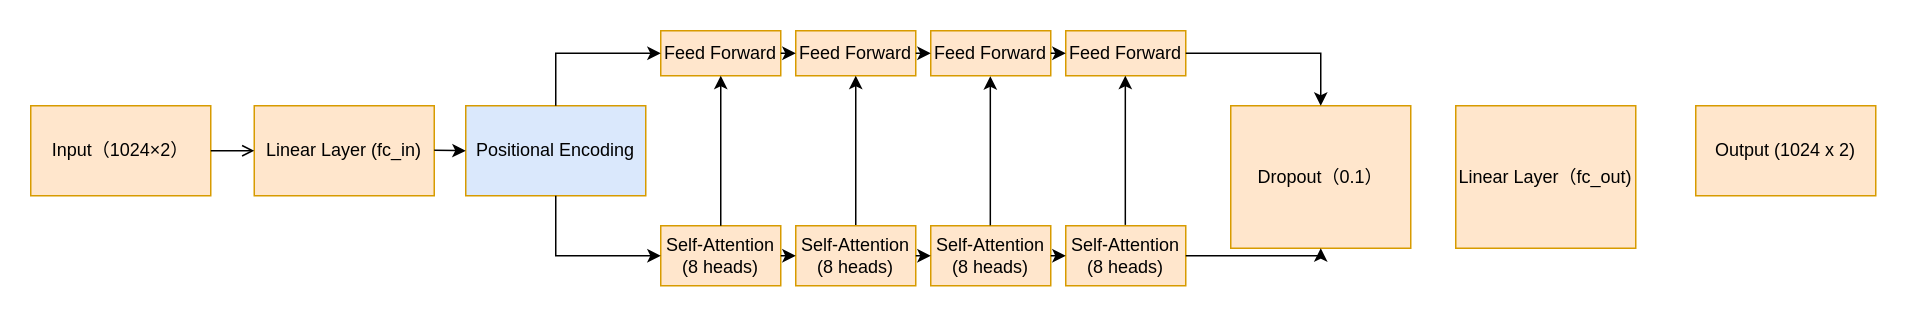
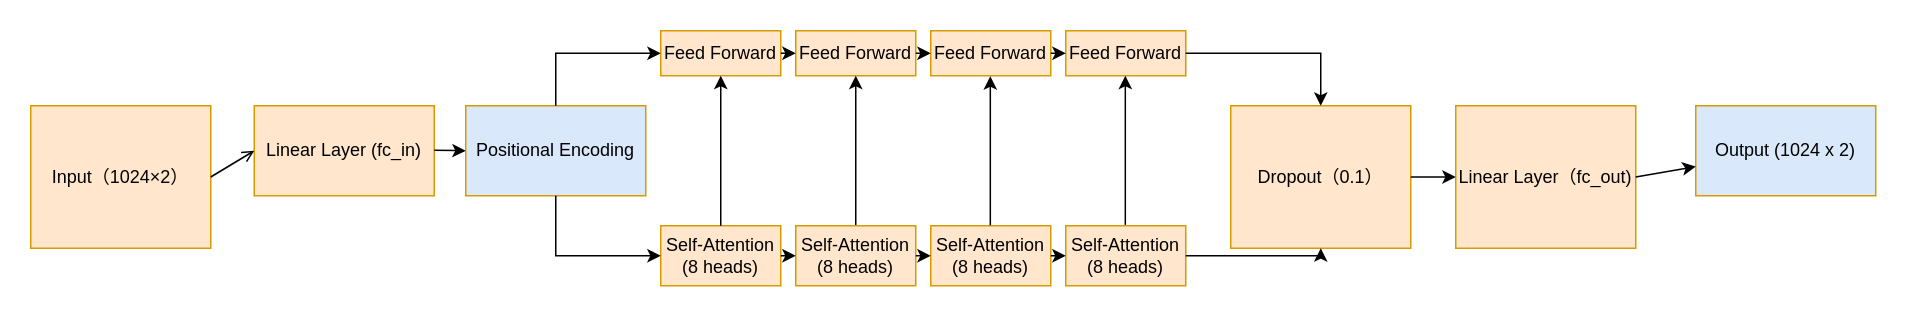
- <mxCell id="2" value="Input（1024×2）" style="rounded=0;whiteSpace=wrap;html=1;fillColor=#ffe6cc;strokeColor=#d79b00;" vertex="1" parent="1"><mxGeometry x="20" y="70" width="120" height="60" as="geometry" /></mxCell>
+ <mxCell id="2" value="Input（1024×2）" style="rounded=0;whiteSpace=wrap;html=1;fillColor=#ffe6cc;strokeColor=#d79b00;" vertex="1" parent="1"><mxGeometry x="20" y="70" width="120" height="95" as="geometry" /></mxCell>
- <mxCell id="15" value="Output (1024 x 2)" style="rounded=0;whiteSpace=wrap;html=1;fillColor=#ffe6cc;strokeColor=#d79b00;" vertex="1" parent="1"><mxGeometry x="1130" y="70" width="120" height="60" as="geometry" /></mxCell>
+ <mxCell id="15" value="Output (1024 x 2)" style="rounded=0;whiteSpace=wrap;html=1;fillColor=#dae8fc;strokeColor=#d79b00;" vertex="1" parent="1"><mxGeometry x="1130" y="70" width="120" height="60" as="geometry" /></mxCell>
+ <mxCell id="33" value="" style="endArrow=classic;html=1;rounded=0;exitX=1;exitY=0.5;exitDx=0;exitDy=0;" edge="1" parent="1" source="8" target="15"><mxGeometry width="50" height="50" relative="1" as="geometry"><mxPoint x="950" y="110" as="sourcePoint" /><mxPoint x="980" y="110" as="targetPoint" /></mxGeometry></mxCell>
+ <mxCell id="32" value="" style="endArrow=classic;html=1;rounded=0;entryX=0;entryY=0.5;entryDx=0;entryDy=0;exitX=1;exitY=0.5;exitDx=0;exitDy=0;" edge="1" parent="1" source="7" target="8"><mxGeometry width="50" height="50" relative="1" as="geometry"><mxPoint x="830" y="140" as="sourcePoint" /><mxPoint x="880" y="90" as="targetPoint" /></mxGeometry></mxCell>
